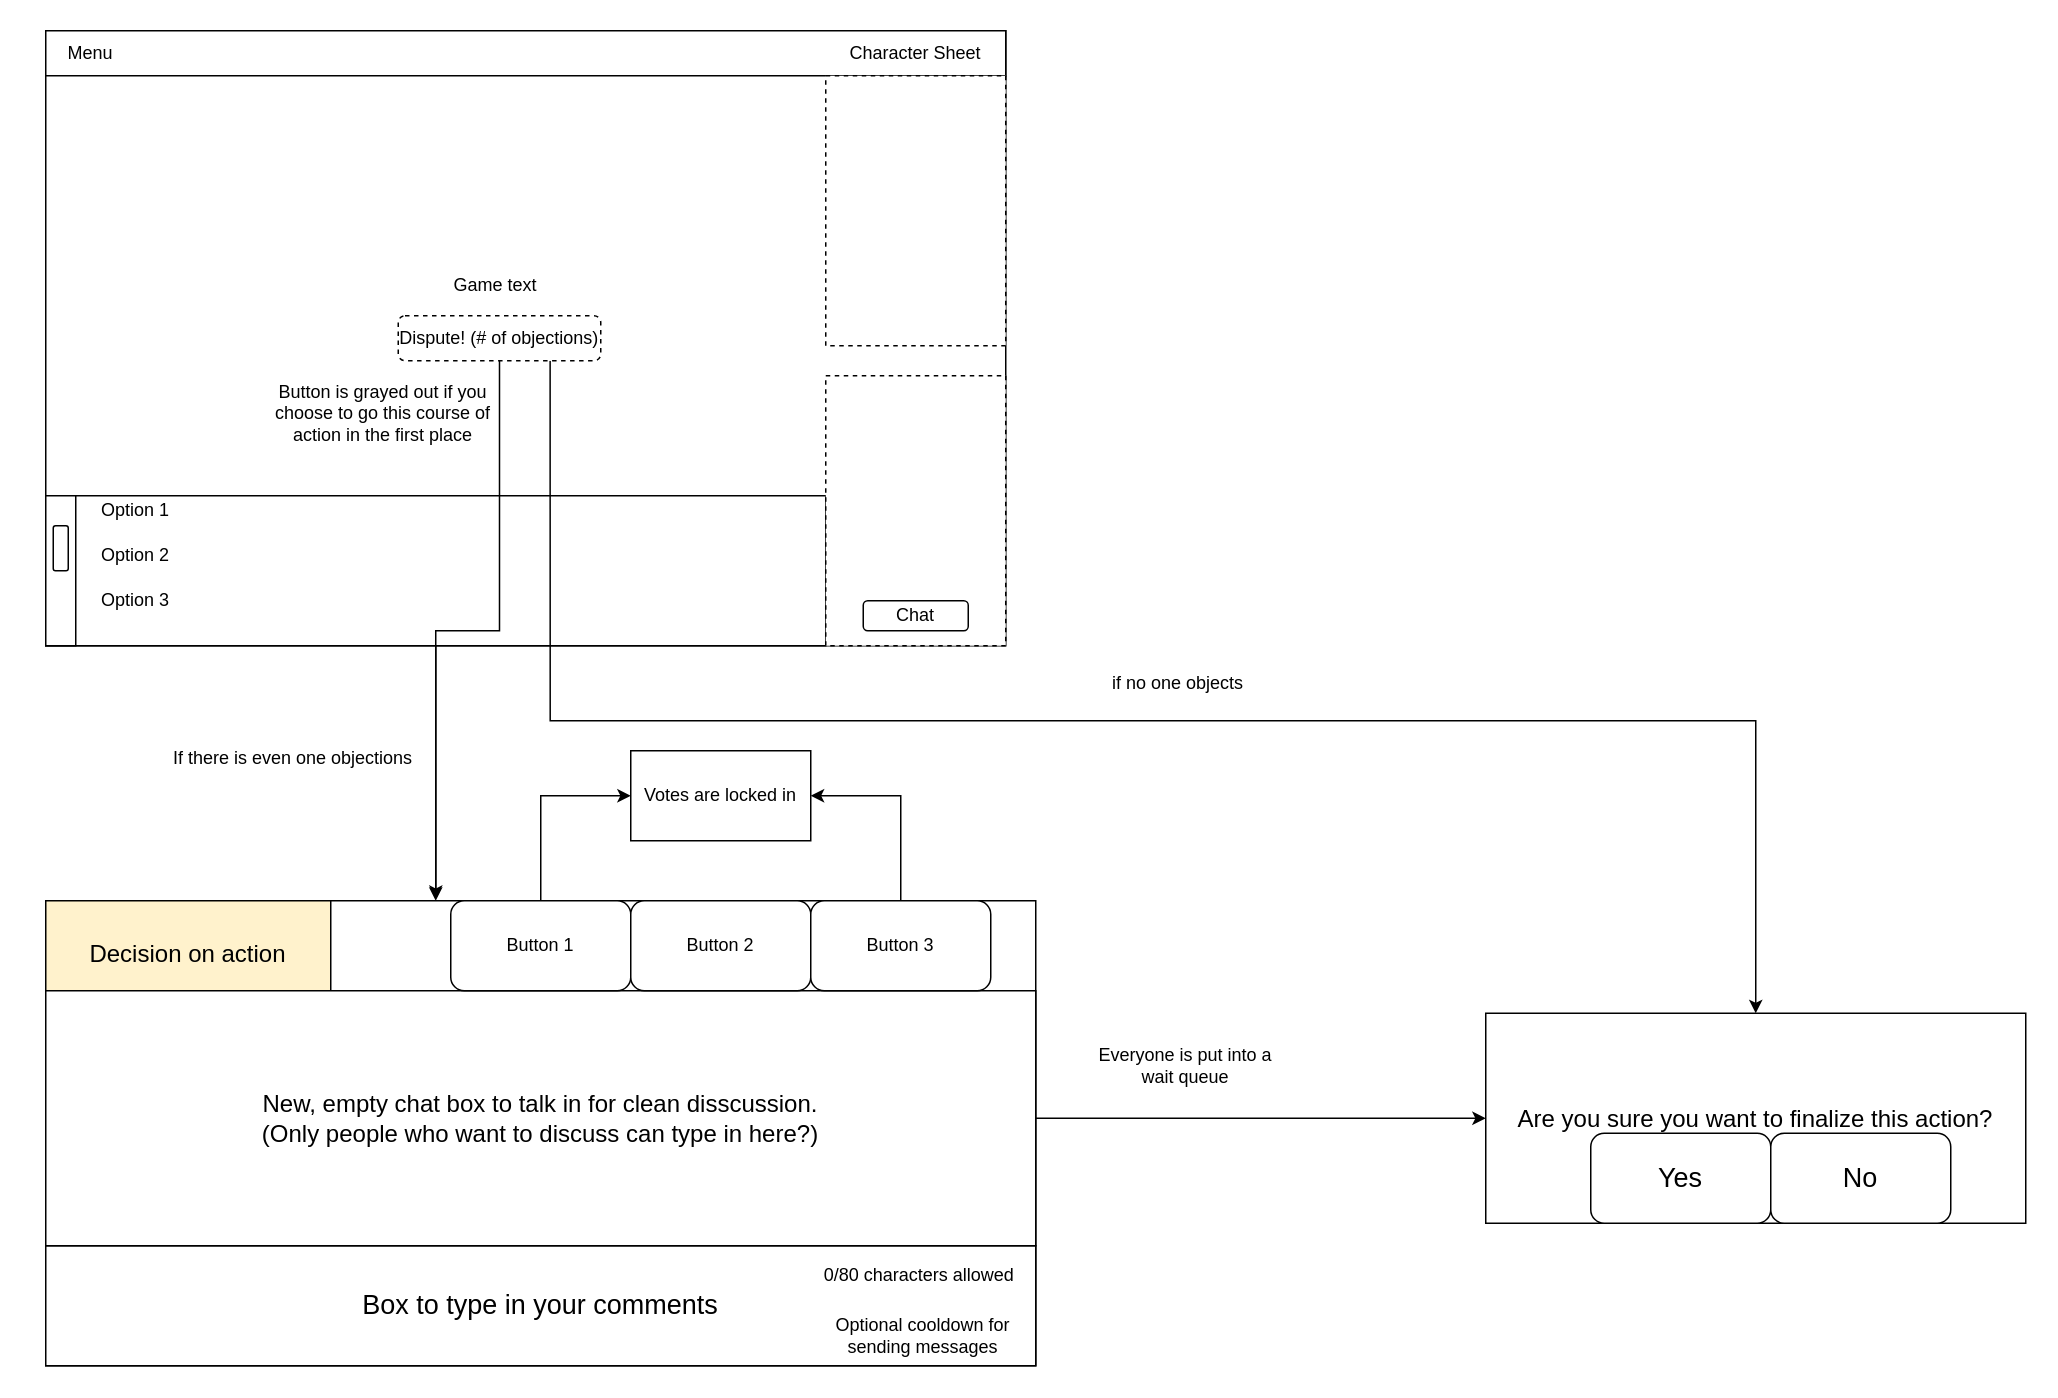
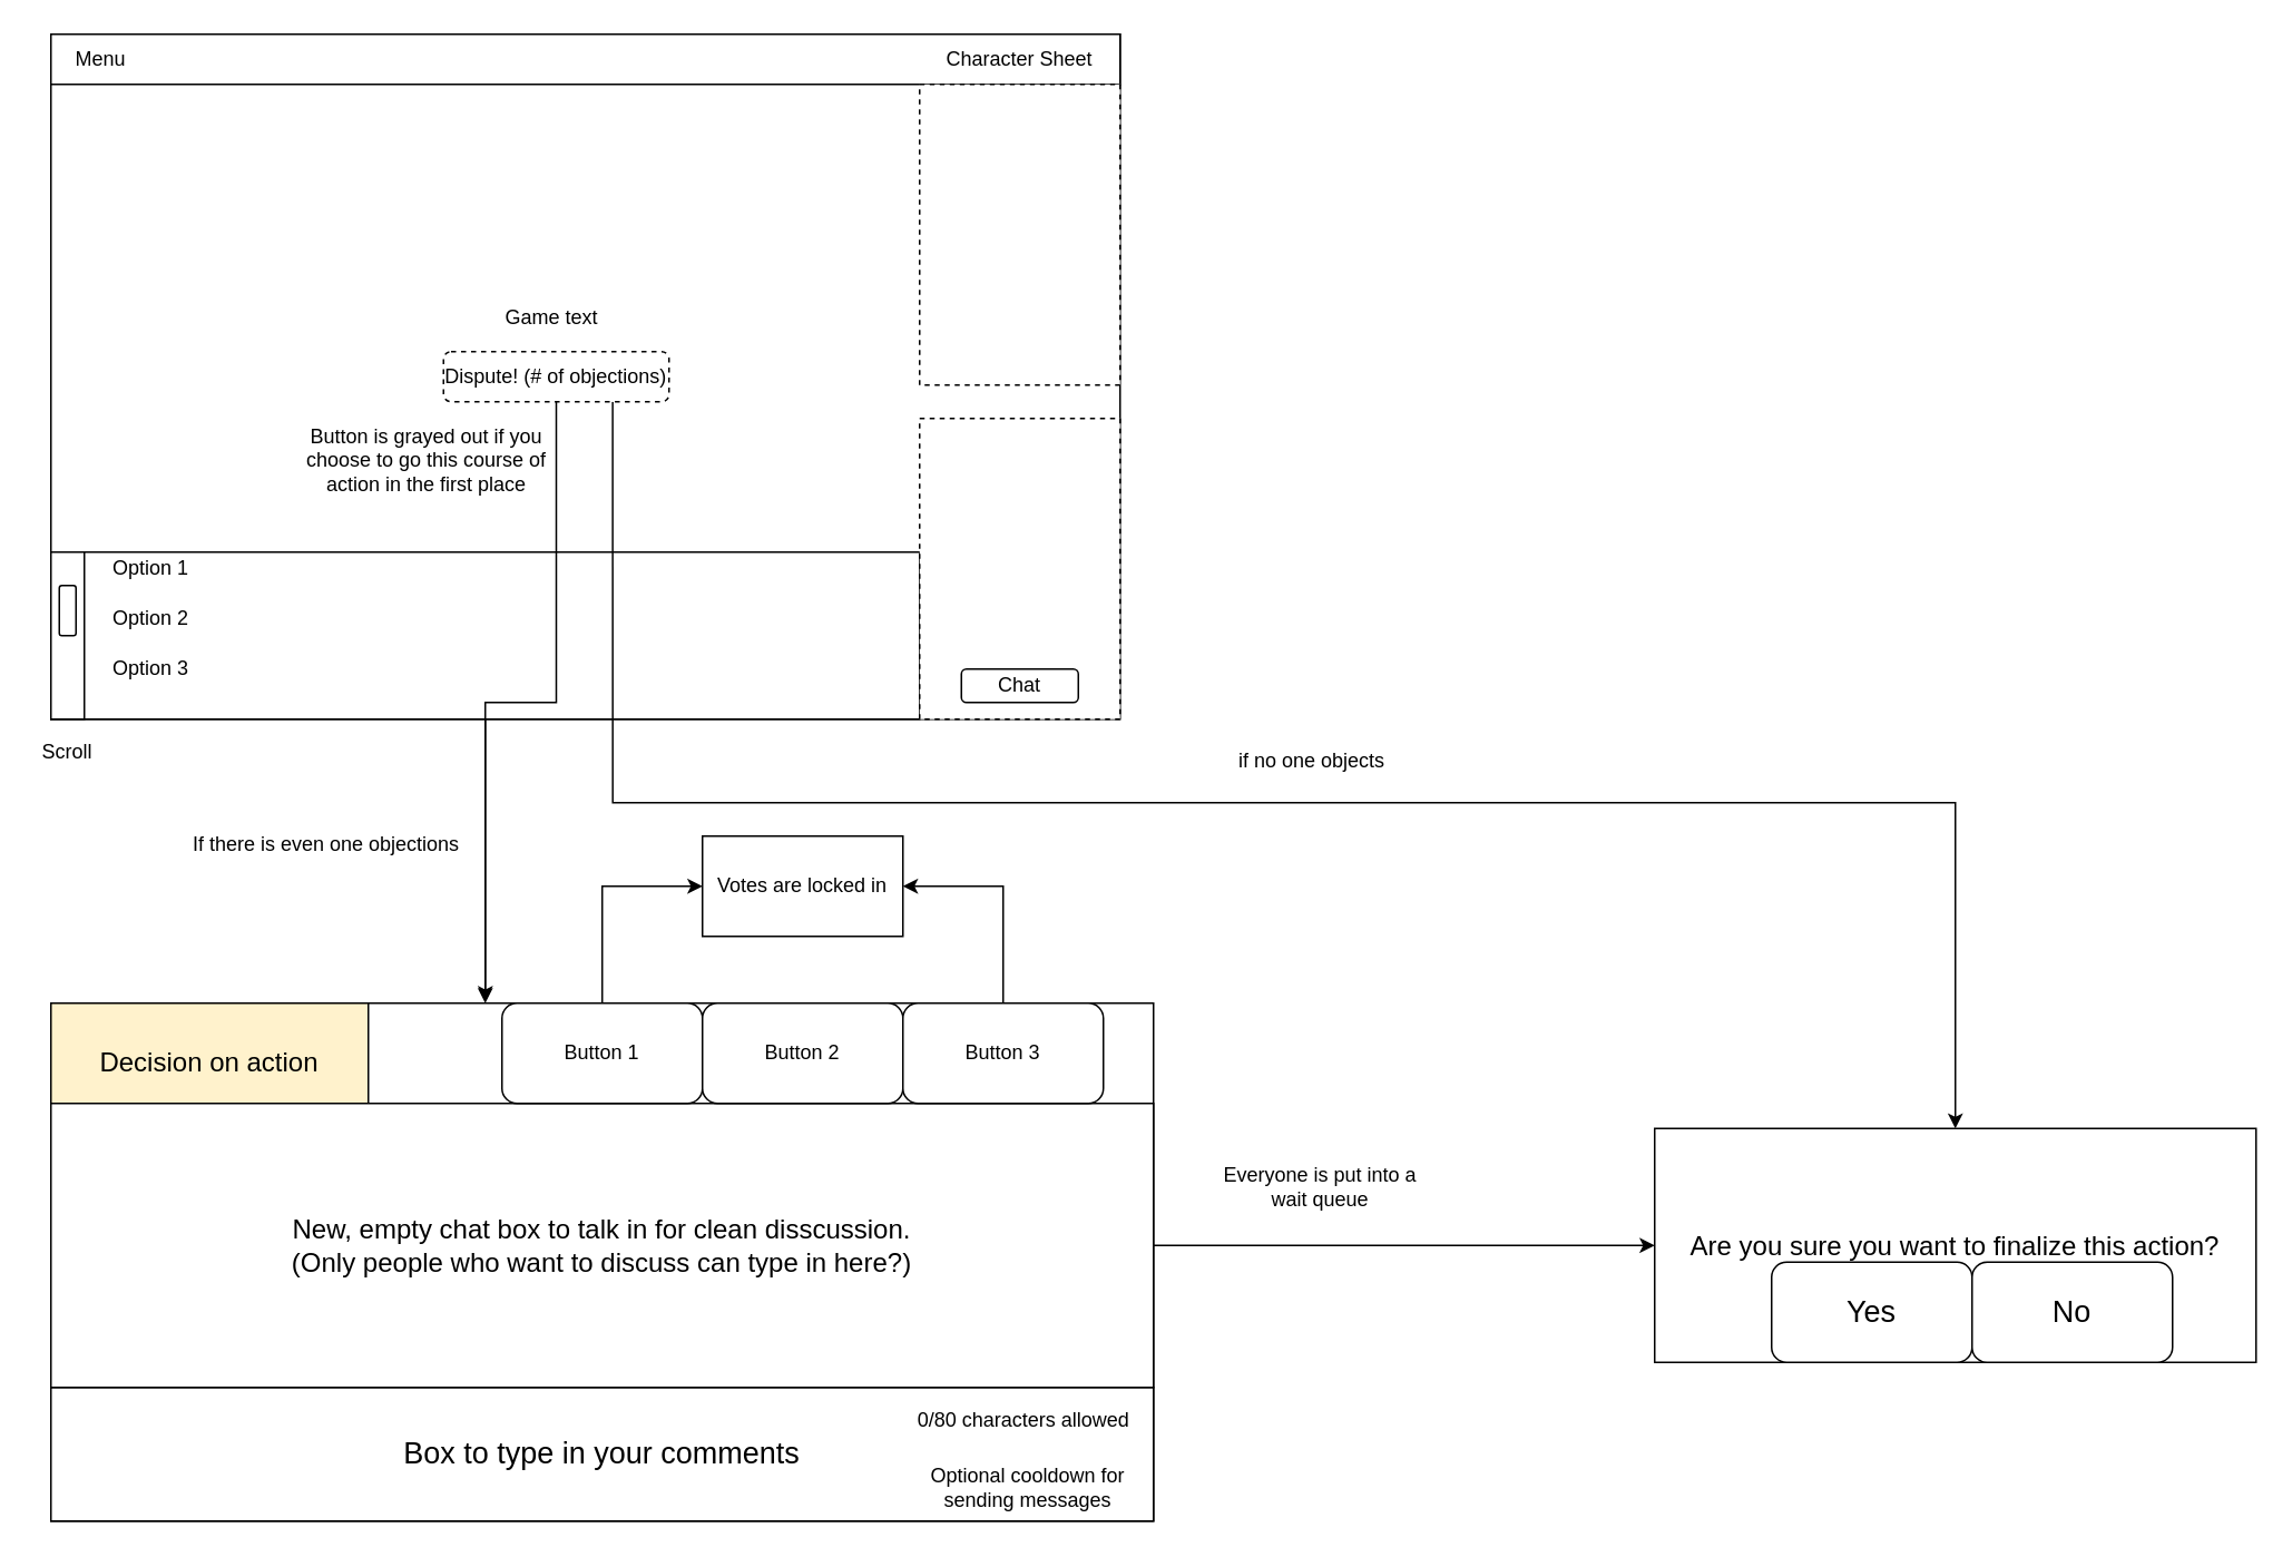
+ <mxCell id="22" value="Scroll" style="text;html=1;strokeColor=none;fillColor=none;align=center;verticalAlign=middle;whiteSpace=wrap;rounded=0;" parent="1" vertex="1"><mxGeometry x="20" y="440" width="40" height="20" as="geometry" /></mxCell>
